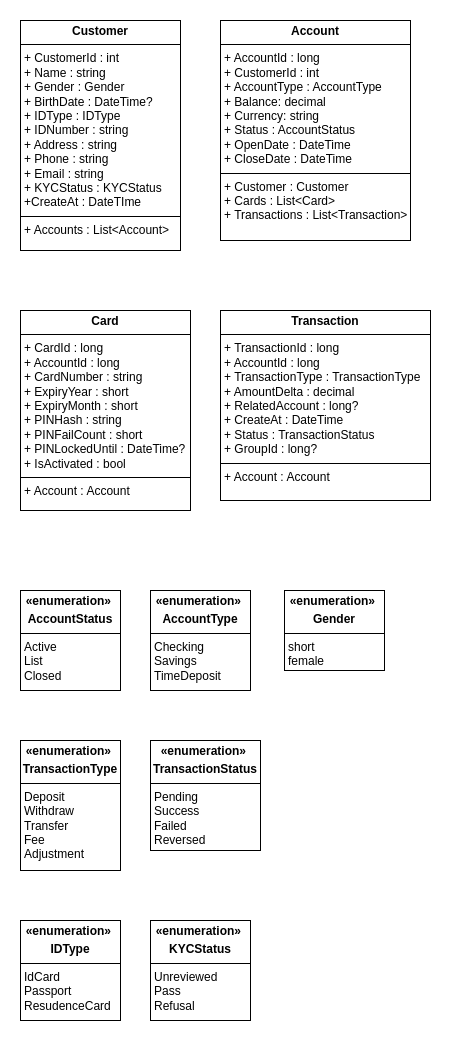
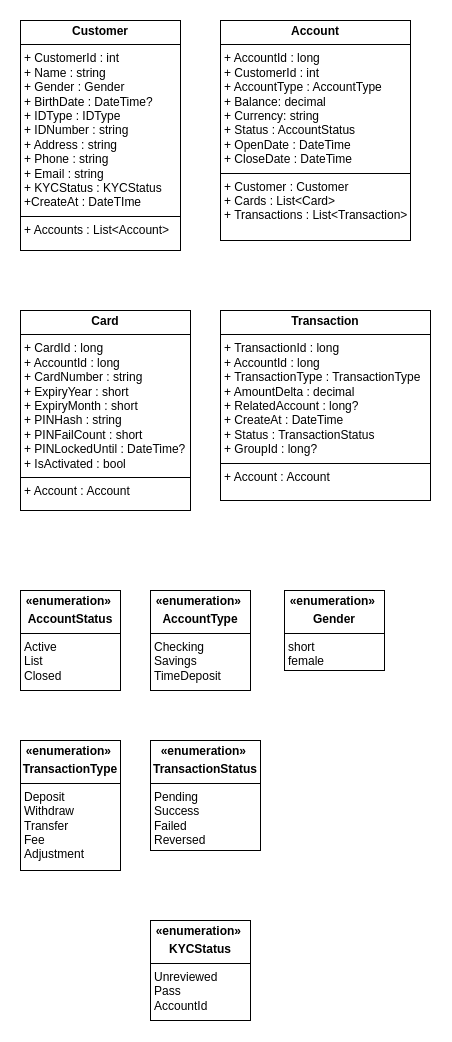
- <mxCell id="12" value="&lt;p style=&quot;margin:0px;margin-top:4px;text-align:center;&quot;&gt;&lt;b&gt;«enumeration»&amp;nbsp;&lt;/b&gt;&lt;/p&gt;&lt;p style=&quot;margin:0px;margin-top:4px;text-align:center;&quot;&gt;&lt;b&gt;KYCStatus&lt;/b&gt;&lt;/p&gt;&lt;hr size=&quot;1&quot; style=&quot;border-style:solid;&quot;&gt;&lt;p style=&quot;margin:0px;margin-left:4px;&quot;&gt;&lt;/p&gt;&lt;p style=&quot;margin:0px;margin-left:4px;&quot;&gt;Unreviewed&lt;/p&gt;&lt;p style=&quot;margin:0px;margin-left:4px;&quot;&gt;Pass&lt;/p&gt;&lt;p style=&quot;margin:0px;margin-left:4px;&quot;&gt;Refusal&lt;/p&gt;" style="verticalAlign=top;align=left;overflow=fill;html=1;whiteSpace=wrap;" parent="1" vertex="1"><mxGeometry x="150" y="920" width="100" height="100" as="geometry" /></mxCell>
+ <mxCell id="12" value="&lt;p style=&quot;margin:0px;margin-top:4px;text-align:center;&quot;&gt;&lt;b&gt;«enumeration»&amp;nbsp;&lt;/b&gt;&lt;/p&gt;&lt;p style=&quot;margin:0px;margin-top:4px;text-align:center;&quot;&gt;&lt;b&gt;KYCStatus&lt;/b&gt;&lt;/p&gt;&lt;hr size=&quot;1&quot; style=&quot;border-style:solid;&quot;&gt;&lt;p style=&quot;margin:0px;margin-left:4px;&quot;&gt;&lt;/p&gt;&lt;p style=&quot;margin:0px;margin-left:4px;&quot;&gt;Unreviewed&lt;/p&gt;&lt;p style=&quot;margin:0px;margin-left:4px;&quot;&gt;Pass&lt;/p&gt;&lt;p style=&quot;margin:0px;margin-left:4px;&quot;&gt;AccountId&lt;/p&gt;" style="verticalAlign=top;align=left;overflow=fill;html=1;whiteSpace=wrap;" parent="1" vertex="1"><mxGeometry x="150" y="920" width="100" height="100" as="geometry" /></mxCell>
- <mxCell id="11" value="&lt;p style=&quot;margin:0px;margin-top:4px;text-align:center;&quot;&gt;&lt;b&gt;«enumeration»&amp;nbsp;&lt;/b&gt;&lt;/p&gt;&lt;p style=&quot;margin:0px;margin-top:4px;text-align:center;&quot;&gt;&lt;b&gt;IDType&lt;/b&gt;&lt;/p&gt;&lt;hr size=&quot;1&quot; style=&quot;border-style:solid;&quot;&gt;&lt;p style=&quot;margin:0px;margin-left:4px;&quot;&gt;&lt;/p&gt;&lt;p style=&quot;margin:0px;margin-left:4px;&quot;&gt;IdCard&lt;/p&gt;&lt;p style=&quot;margin:0px;margin-left:4px;&quot;&gt;Passport&lt;/p&gt;&lt;p style=&quot;margin:0px;margin-left:4px;&quot;&gt;ResudenceCard&lt;/p&gt;" style="verticalAlign=top;align=left;overflow=fill;html=1;whiteSpace=wrap;" parent="1" vertex="1"><mxGeometry x="20" y="920" width="100" height="100" as="geometry" /></mxCell>
